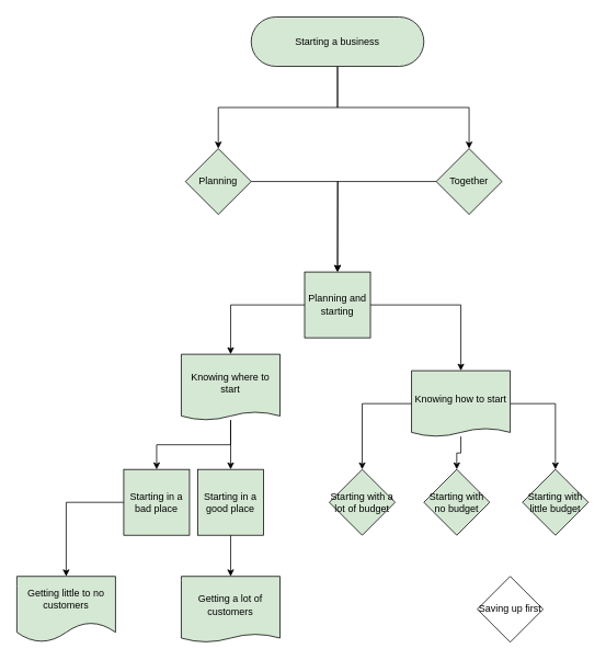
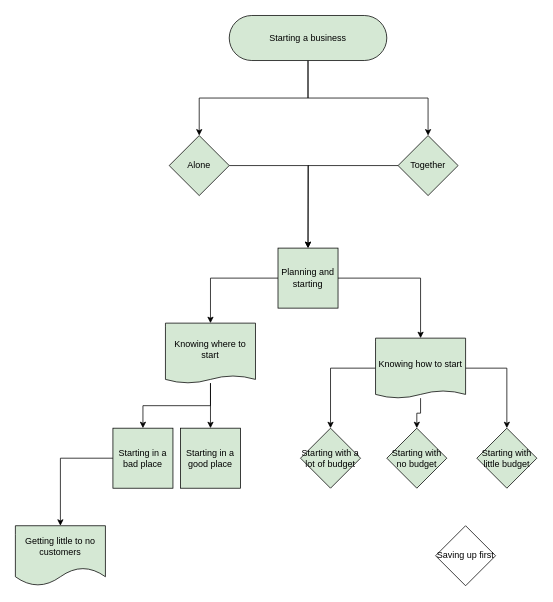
- <mxCell id="8" value="Planning" style="rhombus;whiteSpace=wrap;html=1;fillColor=#d5e8d4;strokeColor=#000000;" parent="1" vertex="1"><mxGeometry x="225" y="180" width="80" height="80" as="geometry" /></mxCell>
+ <mxCell id="8" value="Alone" style="rhombus;whiteSpace=wrap;html=1;fillColor=#d5e8d4;strokeColor=#000000;" parent="1" vertex="1"><mxGeometry x="225" y="180" width="80" height="80" as="geometry" /></mxCell>
- <mxCell id="20" style="edgeStyle=orthogonalEdgeStyle;rounded=0;orthogonalLoop=1;jettySize=auto;html=1;entryX=0.5;entryY=0;entryDx=0;entryDy=0;" parent="1" source="21" target="22" edge="1"><mxGeometry relative="1" as="geometry" /></mxCell>
- <mxCell id="22" value="Getting a lot of customers" style="shape=document;whiteSpace=wrap;html=1;boundedLbl=1;fillColor=#d5e8d4;strokeColor=#000000;size=0.125;" parent="1" vertex="1"><mxGeometry x="220" y="700" width="120" height="80" as="geometry" /></mxCell>
